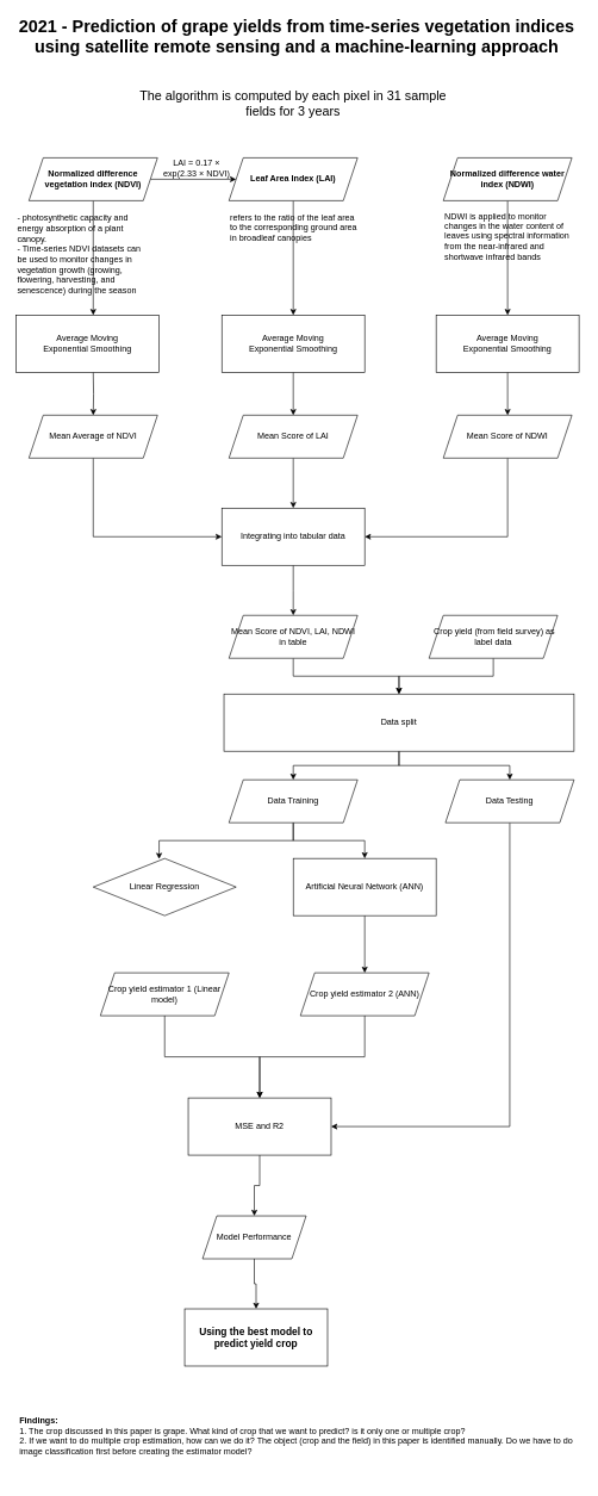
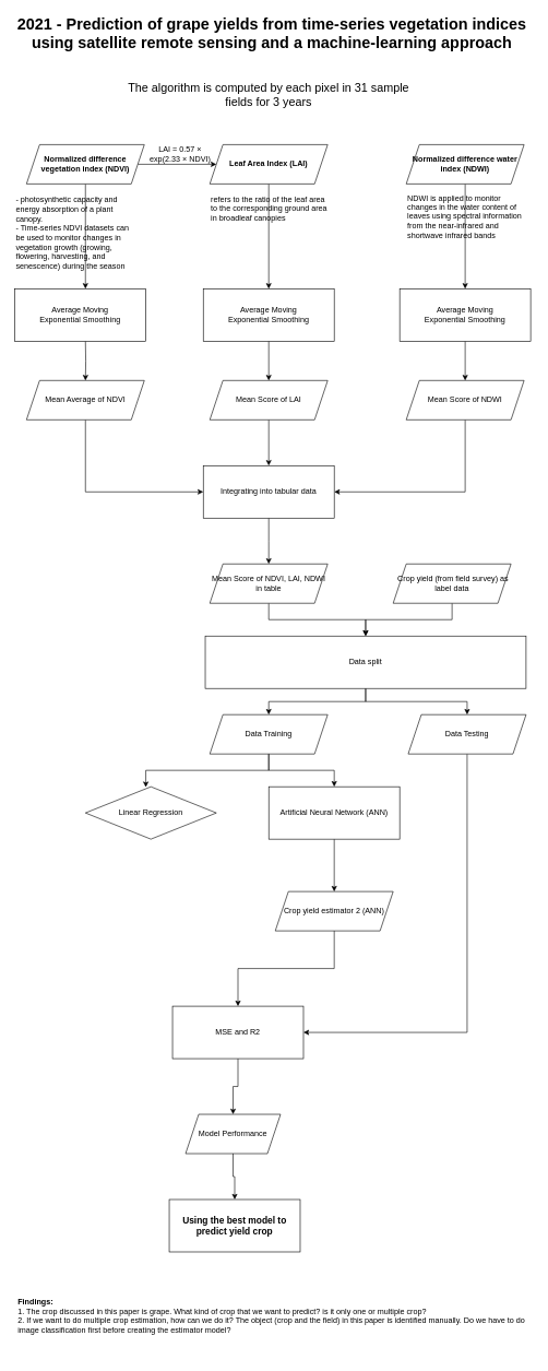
- <mxCell id="9" value="&lt;span class=&quot;fontstyle0&quot;&gt;LAI &lt;/span&gt;&lt;span class=&quot;fontstyle2&quot;&gt;= &lt;/span&gt;&lt;span class=&quot;fontstyle0&quot;&gt;0&lt;/span&gt;&lt;span class=&quot;fontstyle3&quot;&gt;.&lt;/span&gt;&lt;span class=&quot;fontstyle0&quot;&gt;17 &lt;/span&gt;&lt;span class=&quot;fontstyle2&quot;&gt;× &lt;/span&gt;&lt;span class=&quot;fontstyle0&quot;&gt;exp&lt;/span&gt;&lt;span class=&quot;fontstyle2&quot;&gt;(&lt;/span&gt;&lt;span class=&quot;fontstyle0&quot;&gt;2&lt;/span&gt;&lt;span class=&quot;fontstyle3&quot;&gt;.&lt;/span&gt;&lt;span class=&quot;fontstyle0&quot;&gt;33 &lt;/span&gt;&lt;span class=&quot;fontstyle2&quot;&gt;× &lt;/span&gt;&lt;span class=&quot;fontstyle0&quot;&gt;NDVI&lt;/span&gt;&lt;span class=&quot;fontstyle2&quot;&gt;)&lt;/span&gt;" style="text;html=1;align=center;verticalAlign=middle;whiteSpace=wrap;rounded=0;" vertex="1" parent="1"><mxGeometry x="220" y="220" width="110" height="30" as="geometry" /></mxCell>
+ <mxCell id="9" value="&lt;span class=&quot;fontstyle0&quot;&gt;LAI &lt;/span&gt;&lt;span class=&quot;fontstyle2&quot;&gt;= &lt;/span&gt;&lt;span class=&quot;fontstyle0&quot;&gt;0&lt;/span&gt;&lt;span class=&quot;fontstyle3&quot;&gt;.&lt;/span&gt;&lt;span class=&quot;fontstyle0&quot;&gt;57 &lt;/span&gt;&lt;span class=&quot;fontstyle2&quot;&gt;× &lt;/span&gt;&lt;span class=&quot;fontstyle0&quot;&gt;exp&lt;/span&gt;&lt;span class=&quot;fontstyle2&quot;&gt;(&lt;/span&gt;&lt;span class=&quot;fontstyle0&quot;&gt;2&lt;/span&gt;&lt;span class=&quot;fontstyle3&quot;&gt;.&lt;/span&gt;&lt;span class=&quot;fontstyle0&quot;&gt;33 &lt;/span&gt;&lt;span class=&quot;fontstyle2&quot;&gt;× &lt;/span&gt;&lt;span class=&quot;fontstyle0&quot;&gt;NDVI&lt;/span&gt;&lt;span class=&quot;fontstyle2&quot;&gt;)&lt;/span&gt;" style="text;html=1;align=center;verticalAlign=middle;whiteSpace=wrap;rounded=0;" vertex="1" parent="1"><mxGeometry x="220" y="220" width="110" height="30" as="geometry" /></mxCell>
- <mxCell id="35" value="Crop yield estimator 1 (Linear model)" style="shape=parallelogram;perimeter=parallelogramPerimeter;whiteSpace=wrap;html=1;fixedSize=1;" vertex="1" parent="1"><mxGeometry x="140" y="1360" width="180" height="60" as="geometry" /></mxCell>
- <mxCell id="34" style="edgeStyle=orthogonalEdgeStyle;rounded=0;orthogonalLoop=1;jettySize=auto;html=1;exitX=0.5;exitY=1;exitDx=0;exitDy=0;entryX=0.5;entryY=0;entryDx=0;entryDy=0;" edge="1" parent="1" source="35" target="47"><mxGeometry relative="1" as="geometry" /></mxCell>
